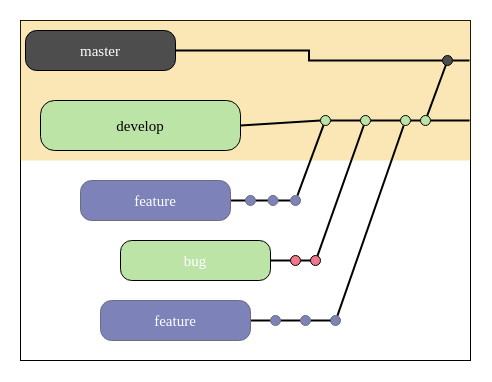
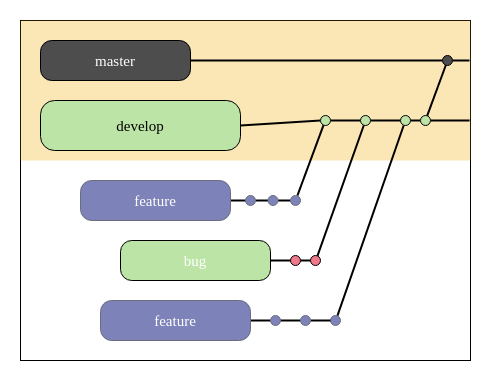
- <mxCell id="5" value="master" style="rounded=1;whiteSpace=wrap;html=1;fillColor=#4D4D4D;fontColor=#FFFFFF;arcSize=28;fontStyle=0;fontSize=15;fontFamily=Ubuntu;" parent="1" vertex="1"><mxGeometry x="25" y="30" width="150" height="40" as="geometry" /></mxCell>
+ <mxCell id="5" value="master" style="rounded=1;whiteSpace=wrap;html=1;fillColor=#4D4D4D;fontColor=#FFFFFF;arcSize=28;fontStyle=0;fontSize=15;fontFamily=Ubuntu;" parent="1" vertex="1"><mxGeometry x="40" y="40" width="150" height="40" as="geometry" /></mxCell>
